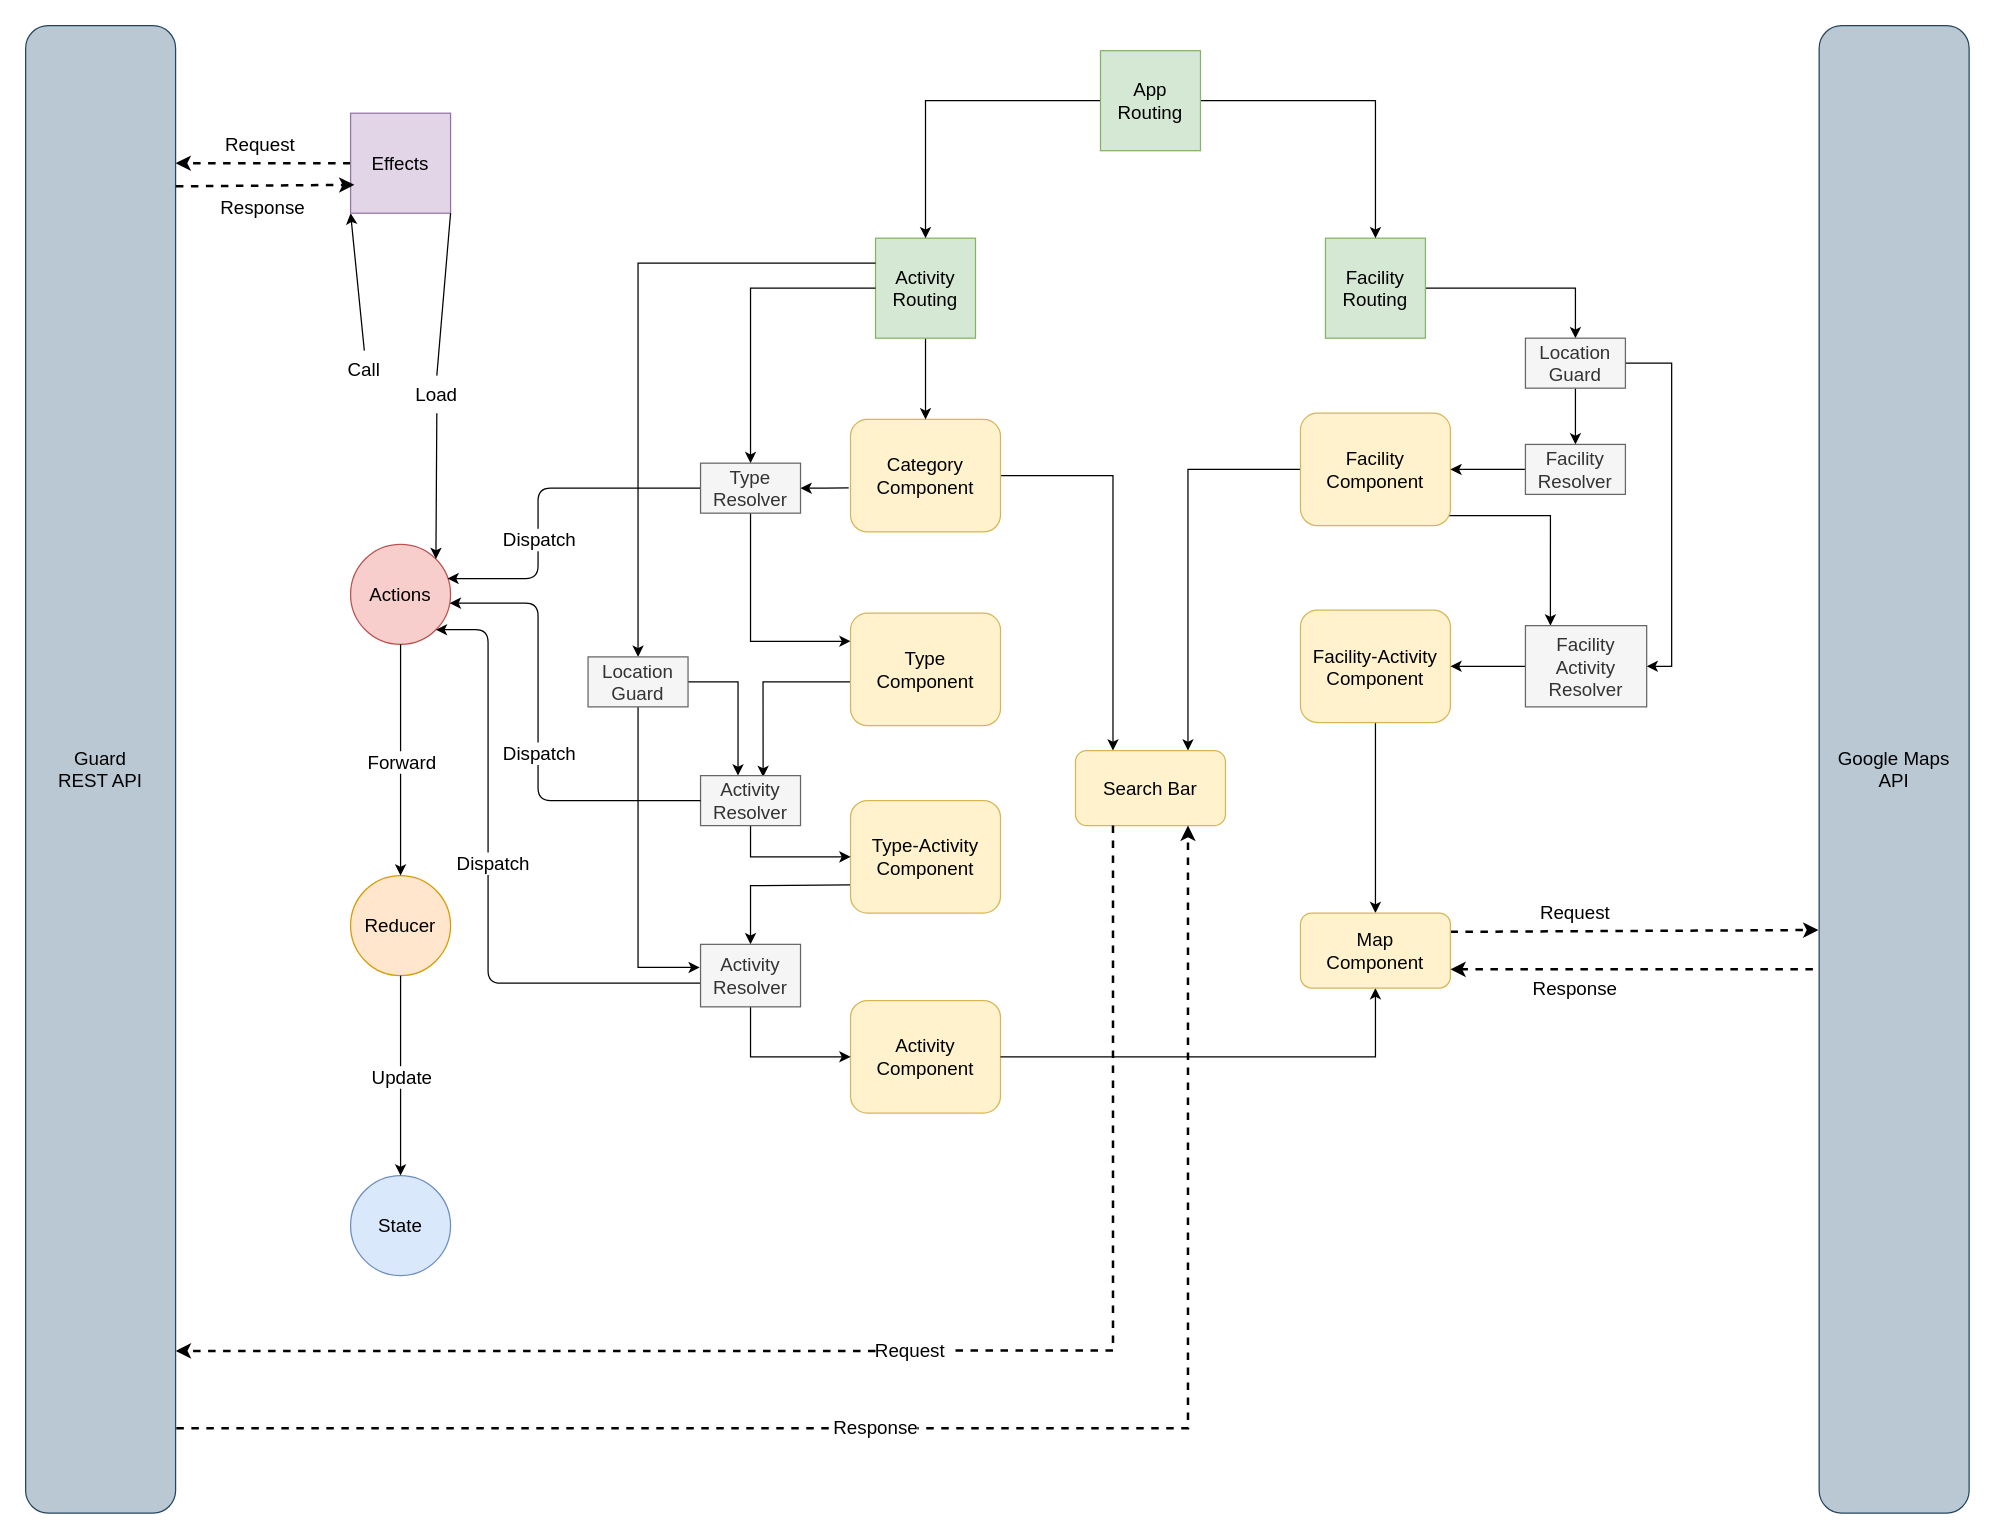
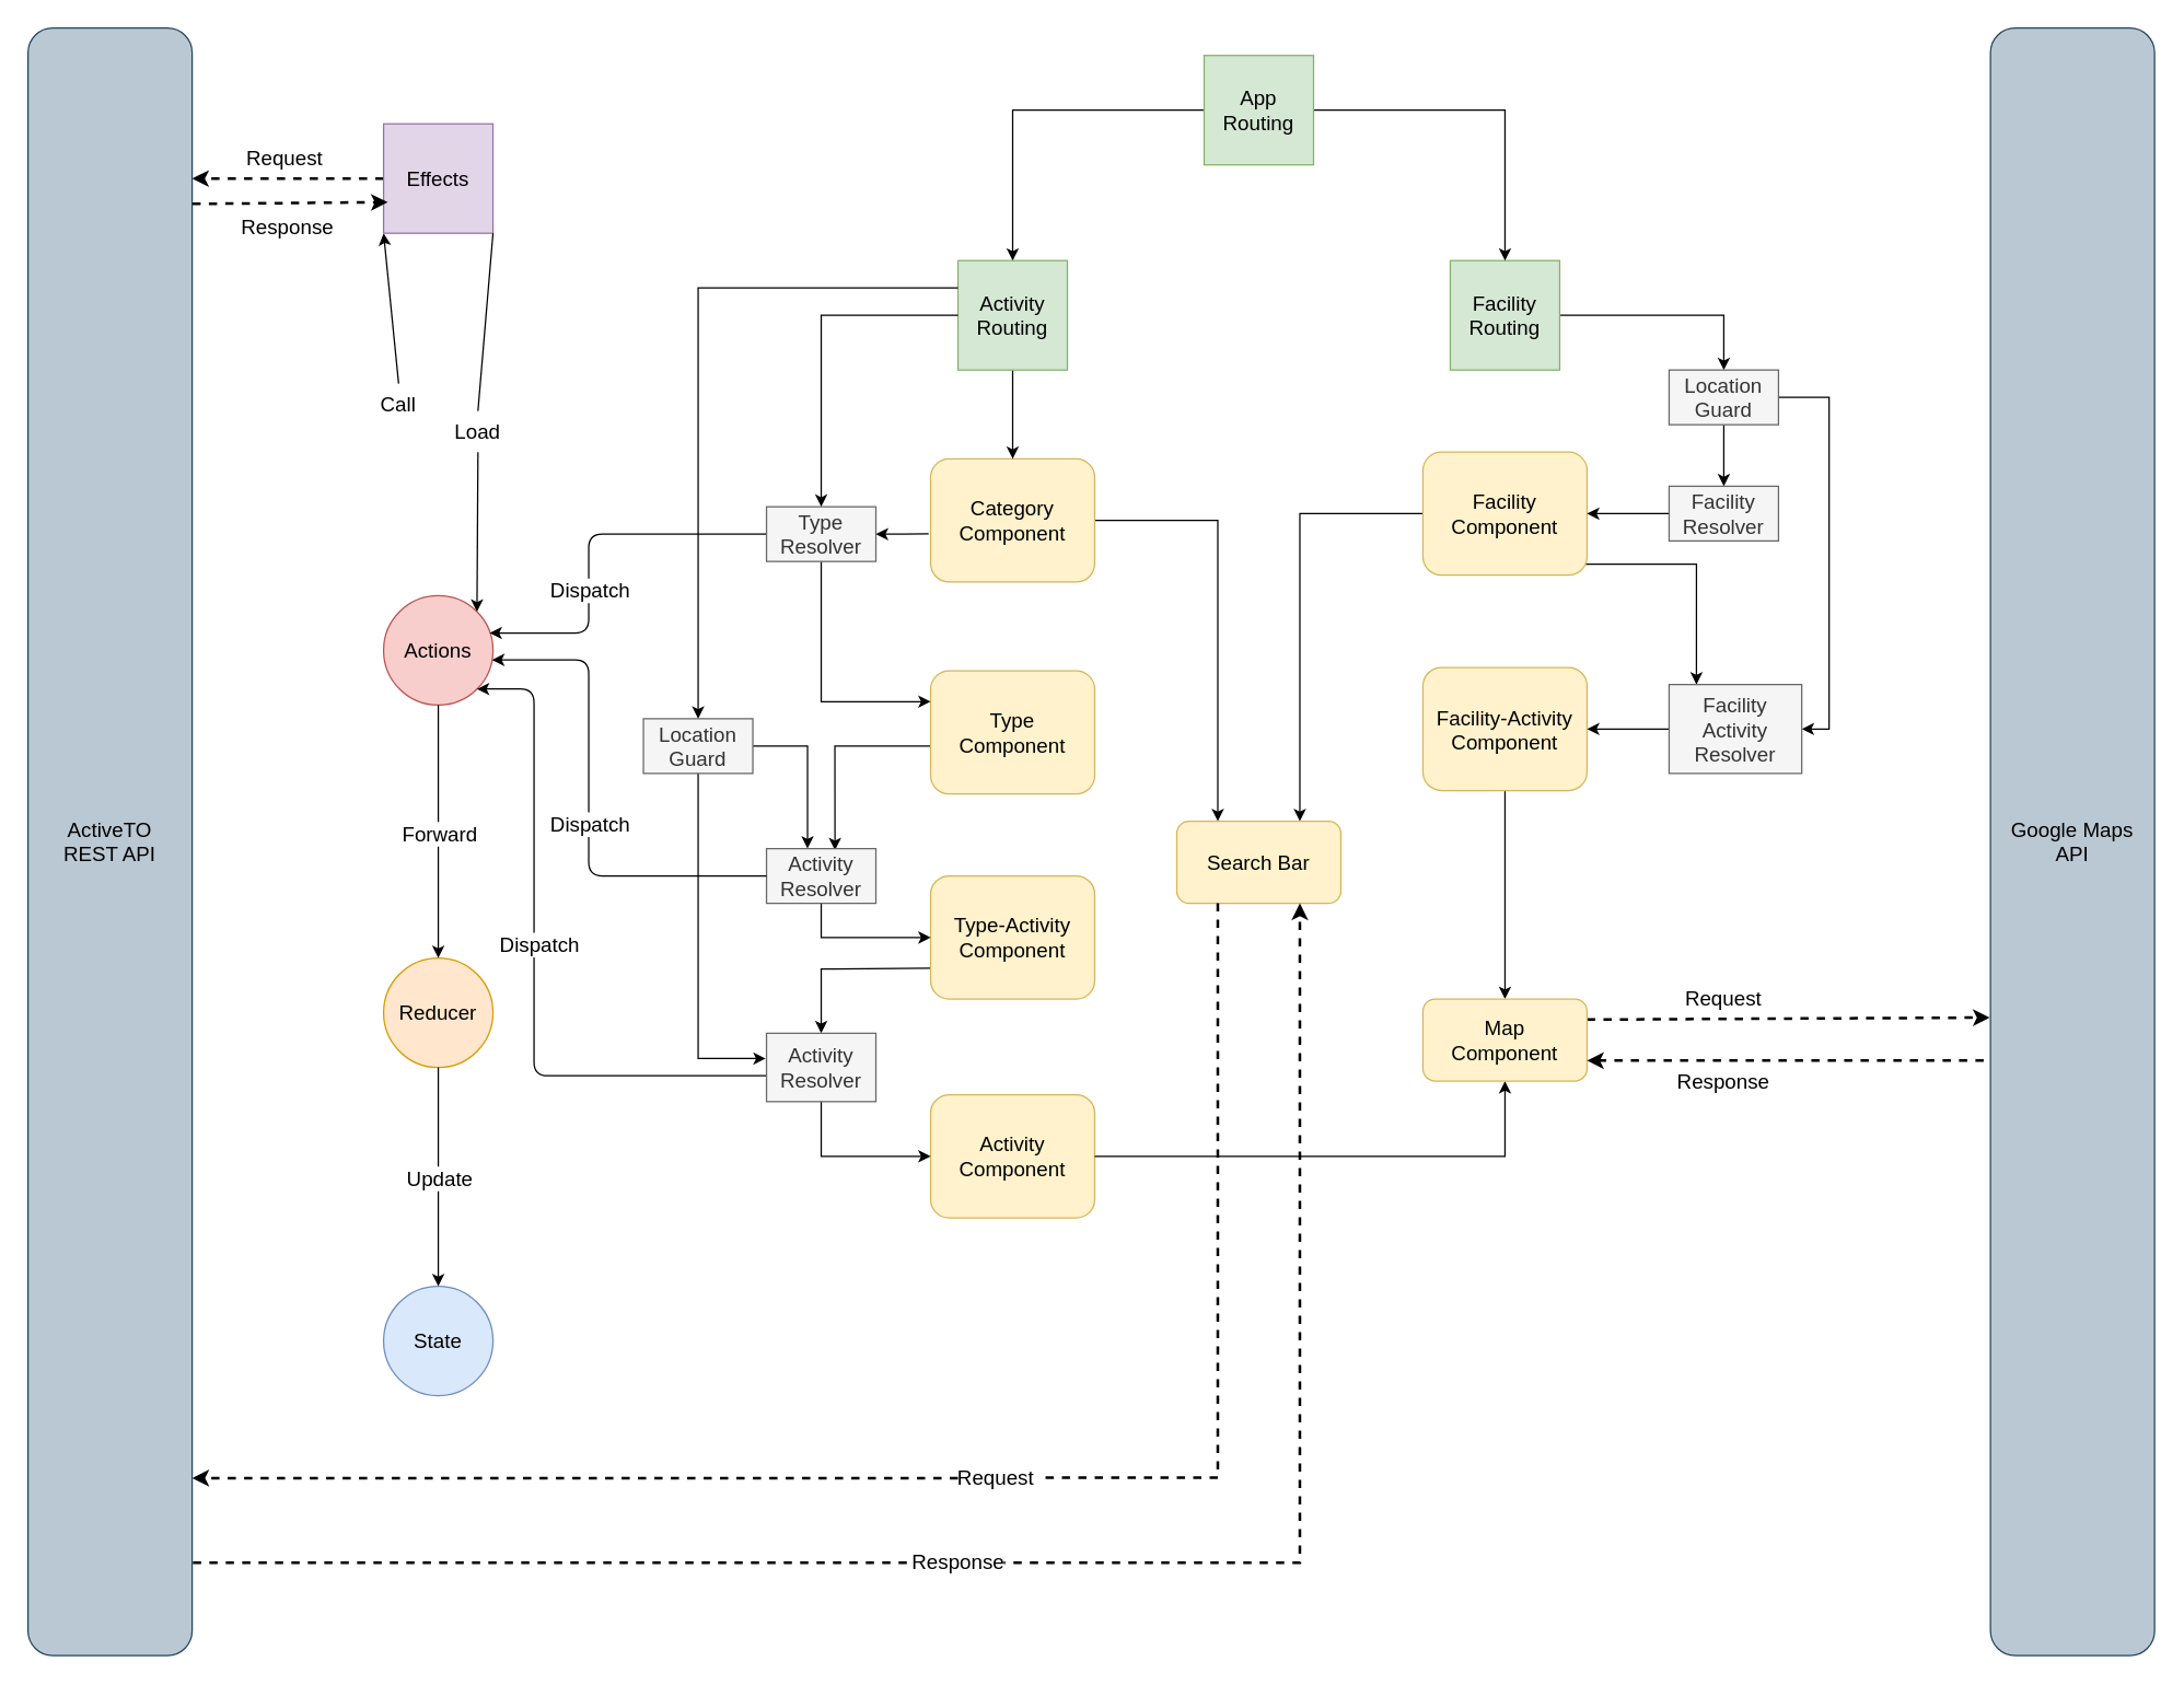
- <mxCell id="27" value="Guard &lt;br style=&quot;font-size: 15px;&quot;&gt;REST API" style="rounded=1;whiteSpace=wrap;html=1;fillColor=#bac8d3;strokeColor=#23445d;fontSize=15;" parent="1" vertex="1"><mxGeometry x="20" y="20" width="120" height="1190" as="geometry" /></mxCell>
+ <mxCell id="27" value="ActiveTO &lt;br style=&quot;font-size: 15px;&quot;&gt;REST API" style="rounded=1;whiteSpace=wrap;html=1;fillColor=#bac8d3;strokeColor=#23445d;fontSize=15;" parent="1" vertex="1"><mxGeometry x="20" y="20" width="120" height="1190" as="geometry" /></mxCell>
